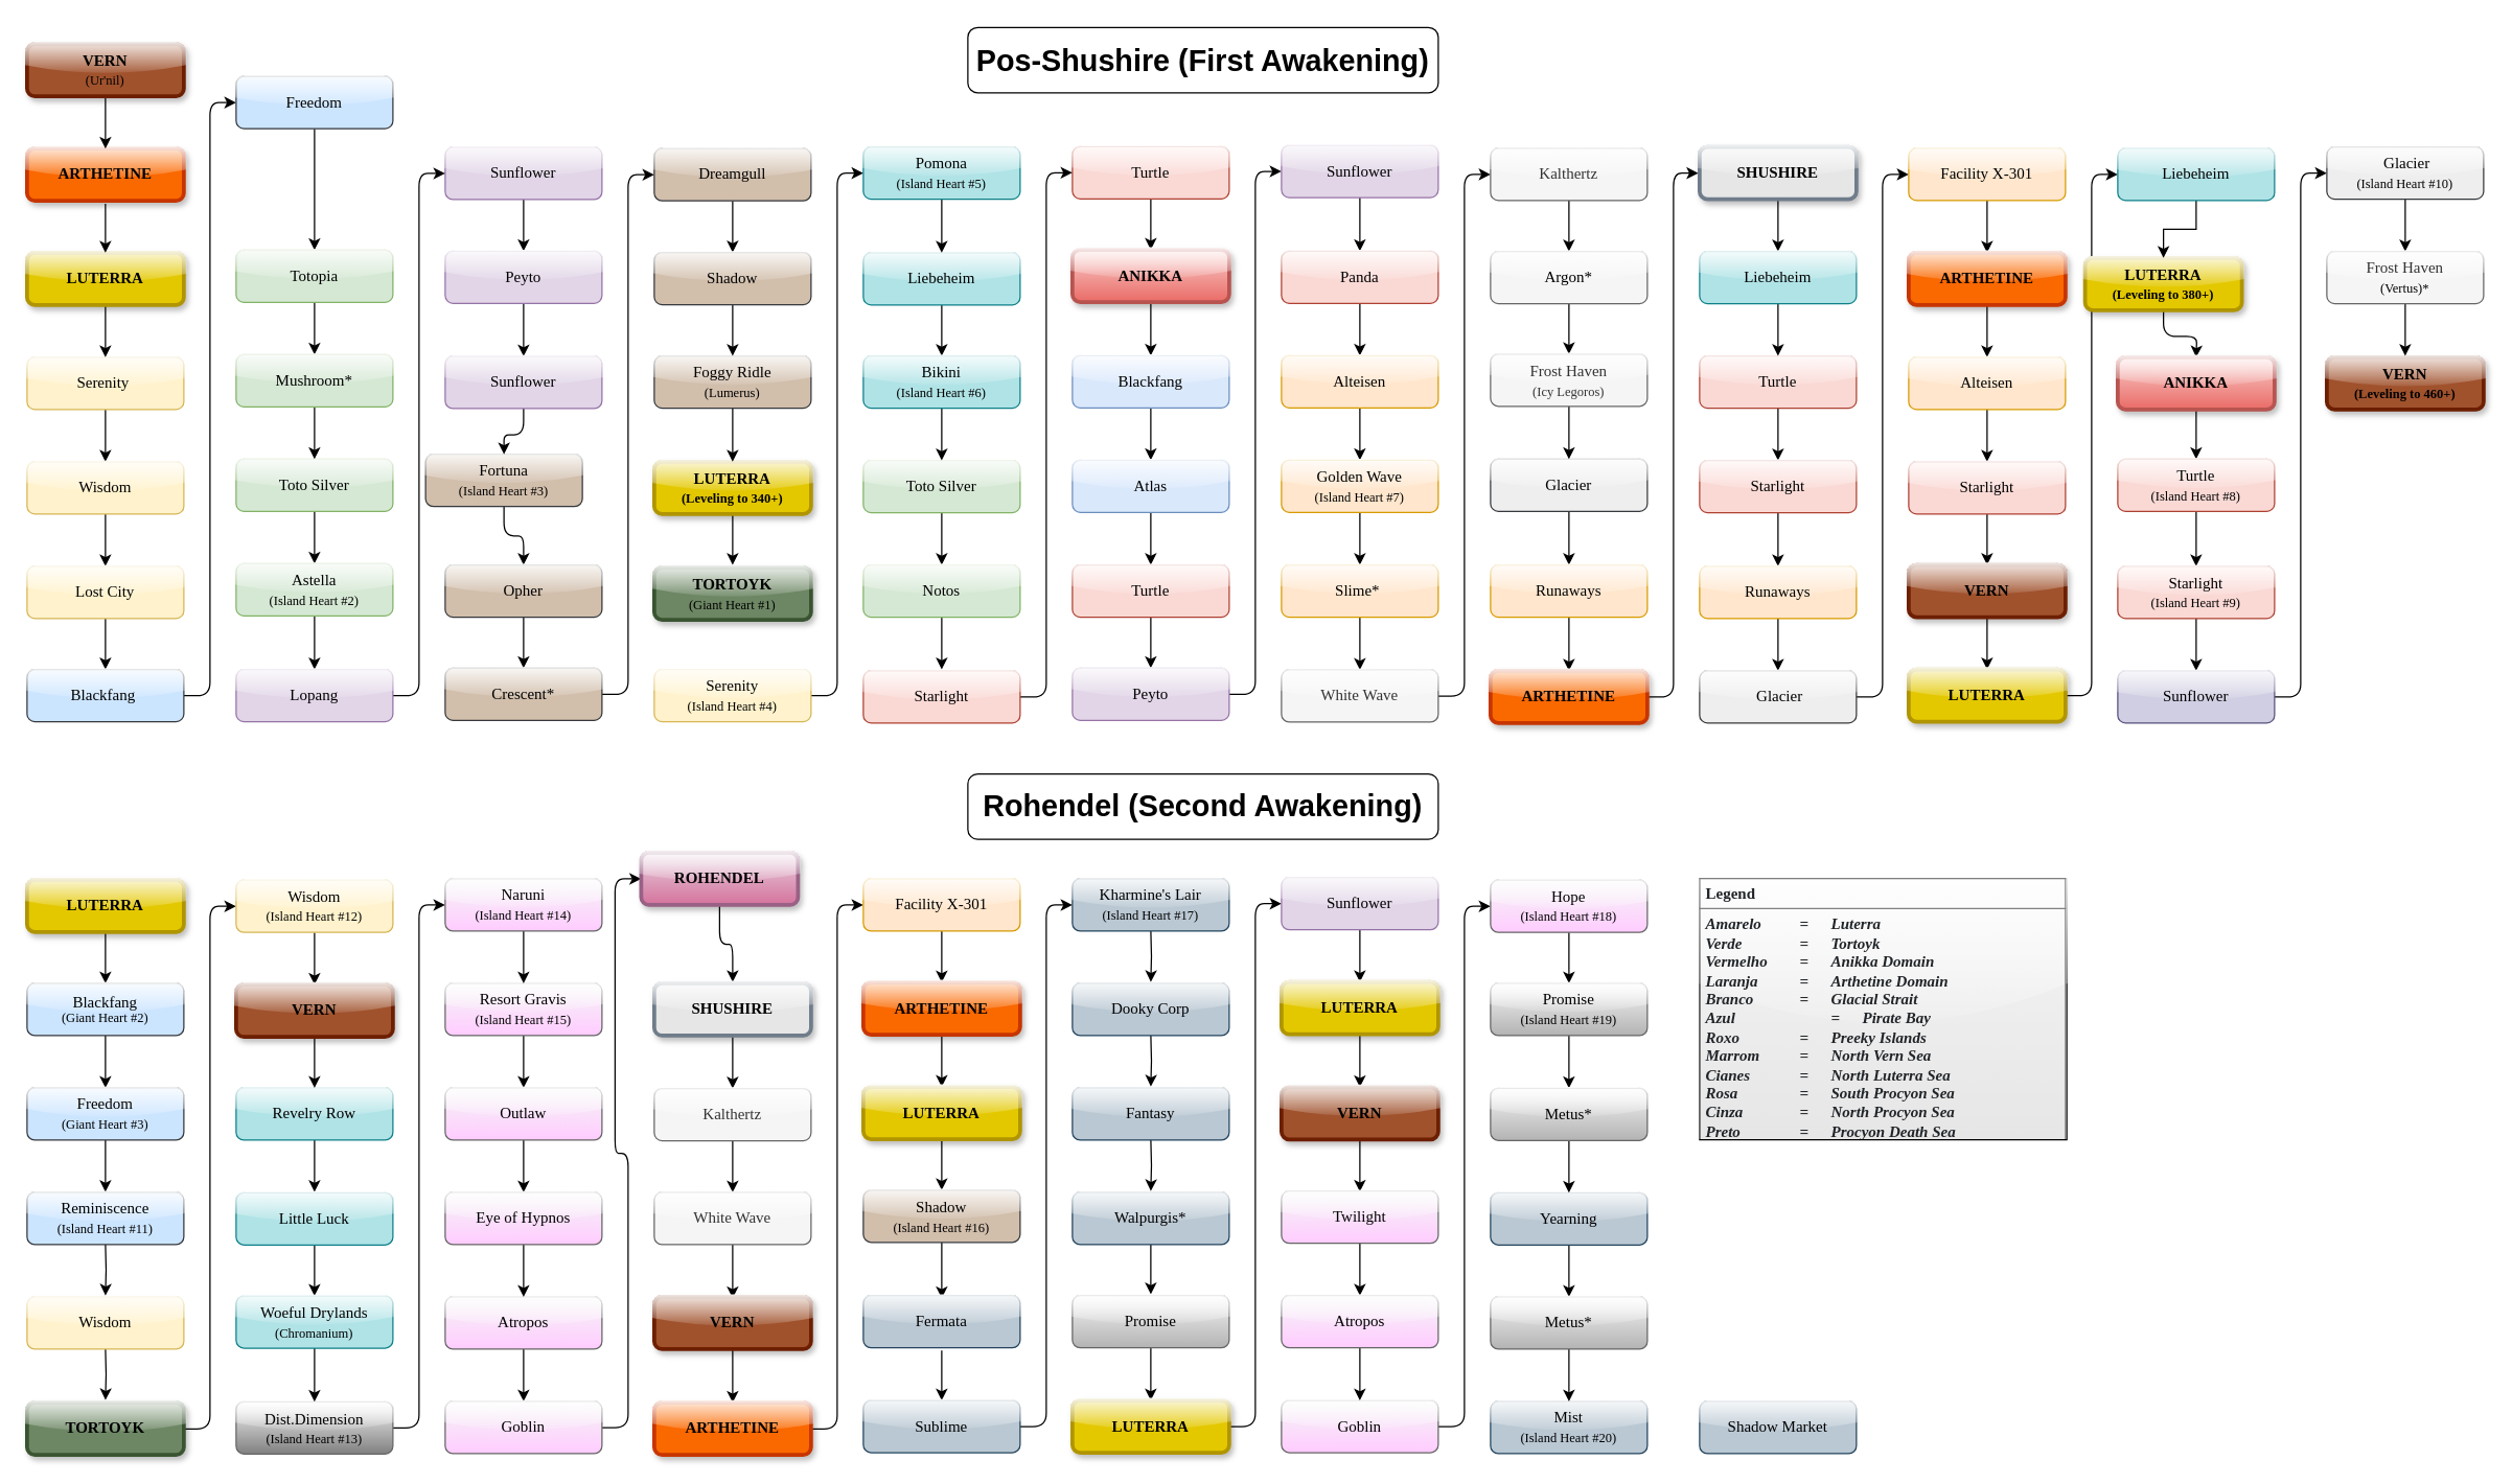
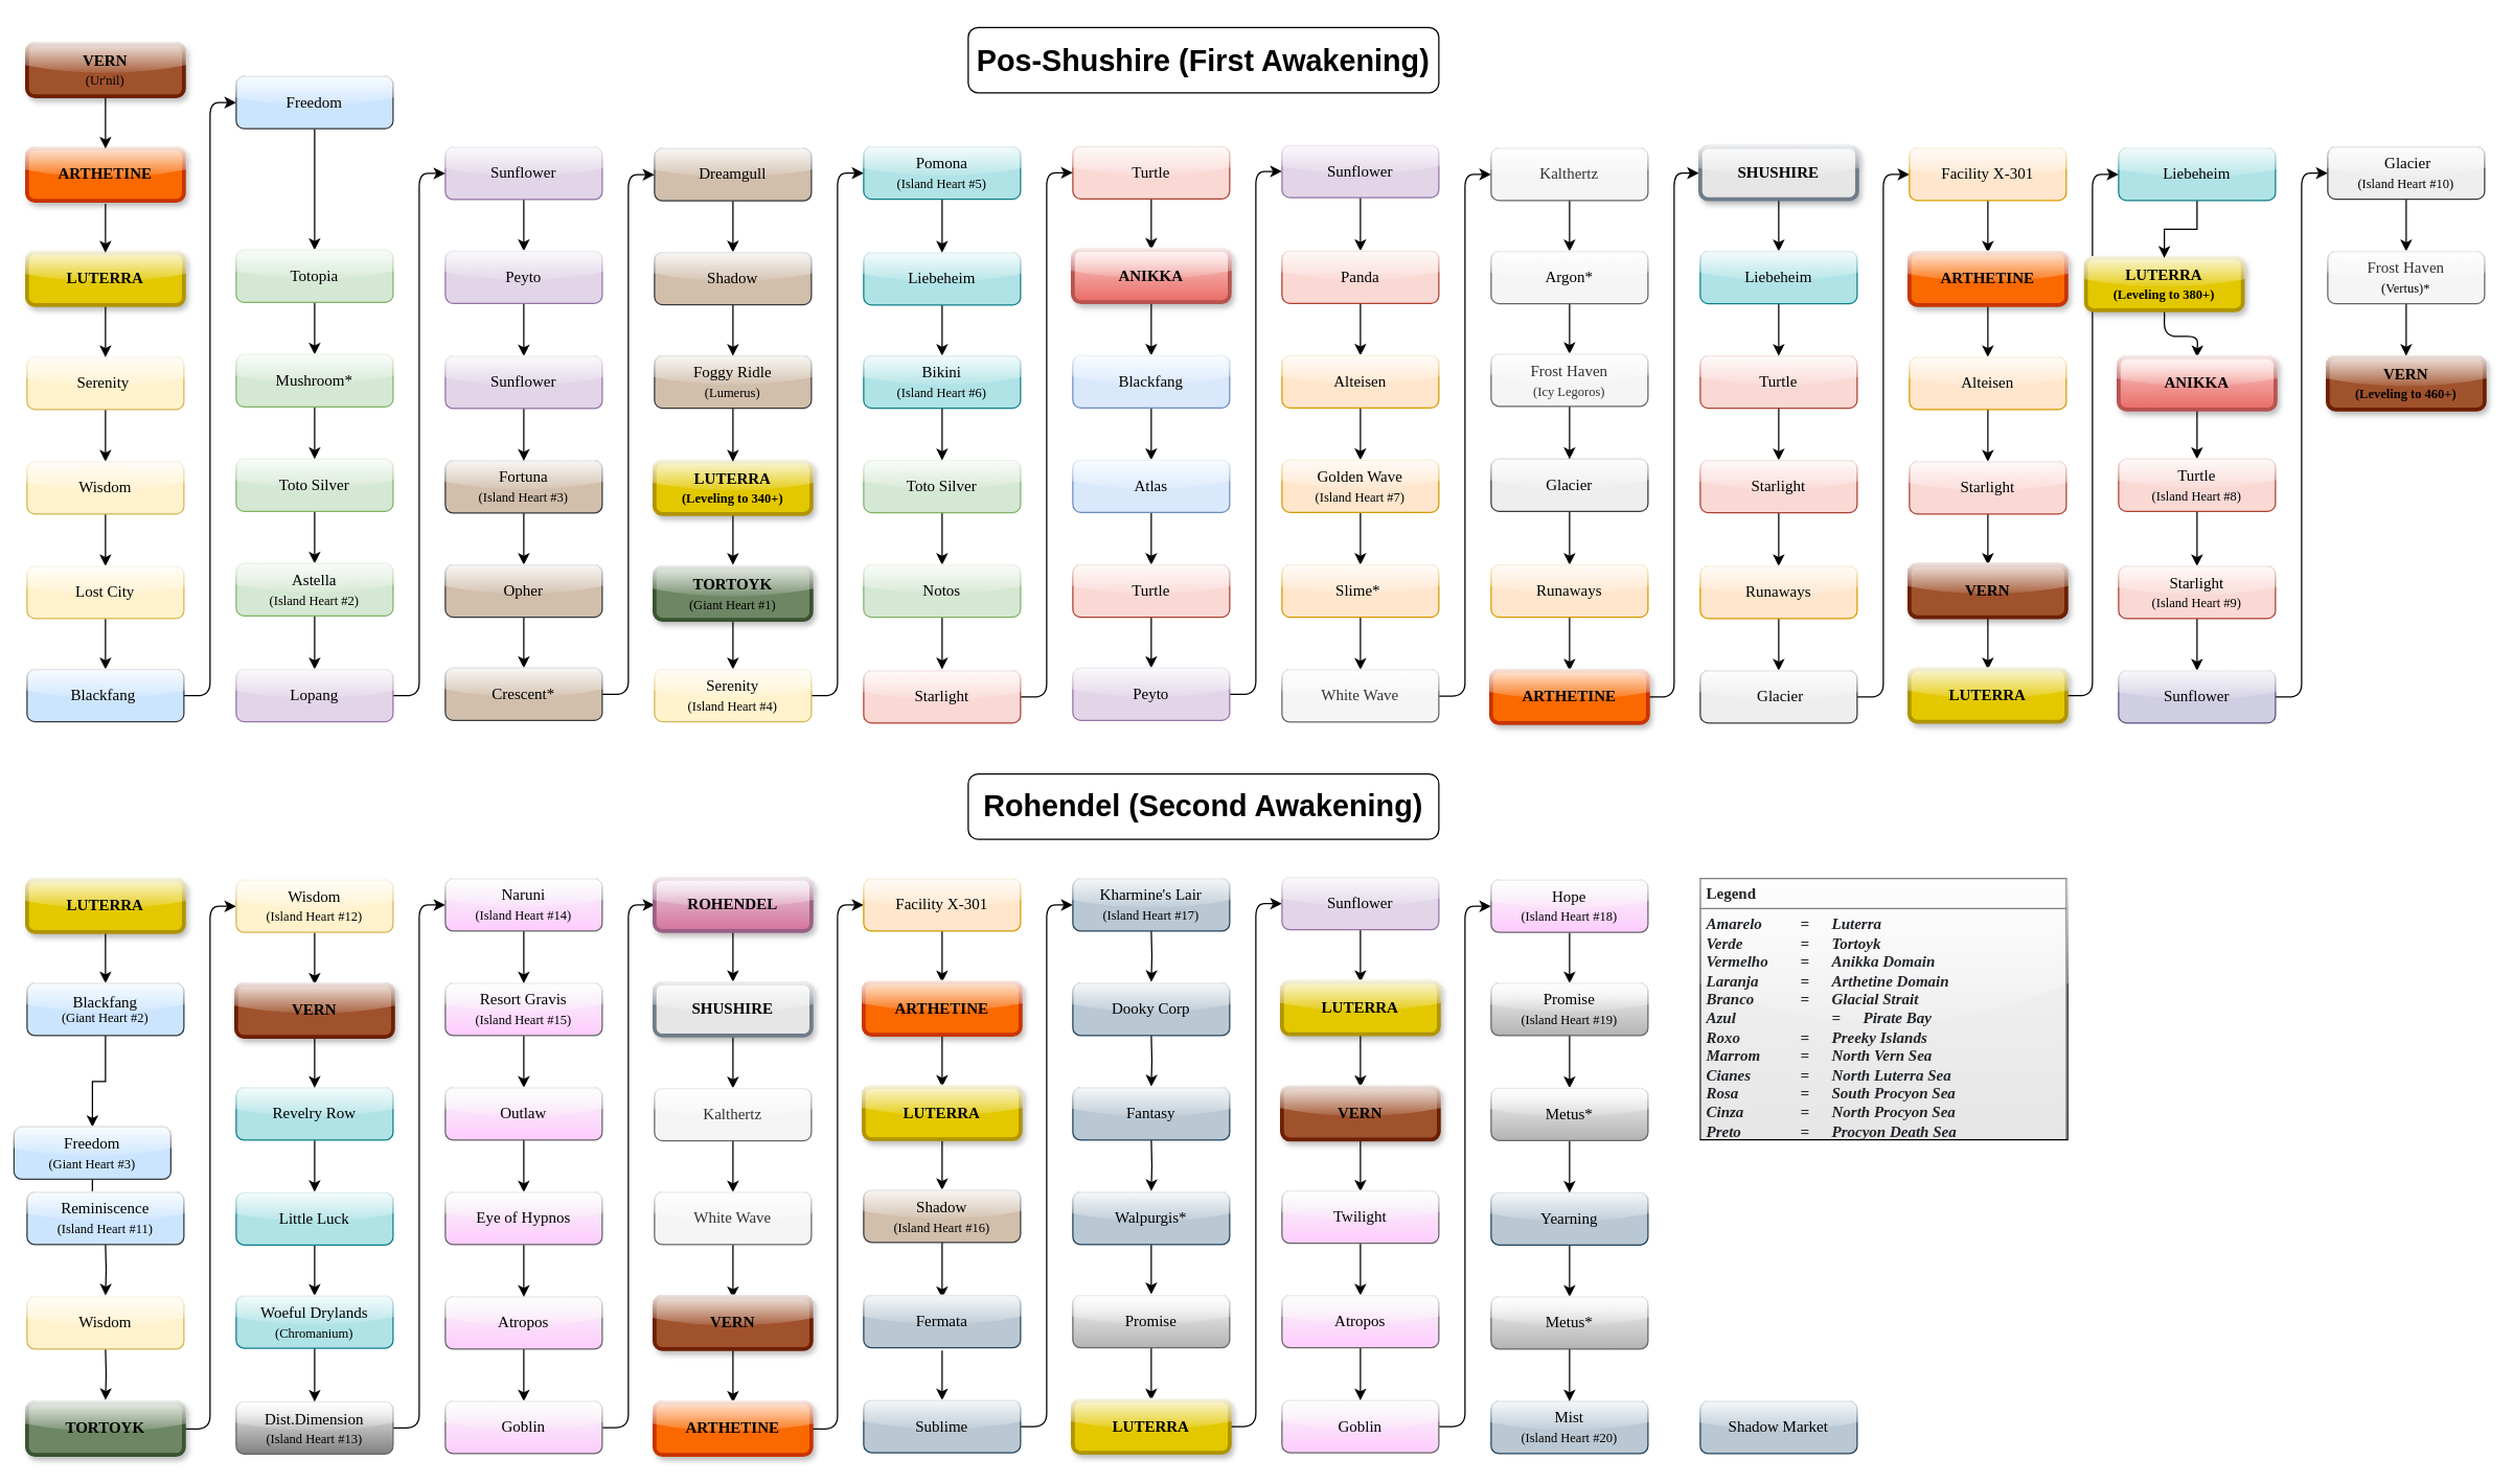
- <mxCell id="29" value="Fortuna&lt;br&gt;&lt;span style=&quot;font-size: 10px&quot;&gt;(Island Heart #3)&lt;/span&gt;" style="rounded=1;whiteSpace=wrap;html=1;glass=1;fillColor=#D1BEAB;strokeColor=#36393d;fontFamily=Verdana;" parent="1" vertex="1"><mxGeometry x="325" y="347.25" width="120" height="40" as="geometry" /></mxCell>
+ <mxCell id="29" value="Fortuna&lt;br&gt;&lt;span style=&quot;font-size: 10px&quot;&gt;(Island Heart #3)&lt;/span&gt;" style="rounded=1;whiteSpace=wrap;html=1;glass=1;fillColor=#D1BEAB;strokeColor=#36393d;fontFamily=Verdana;" parent="1" vertex="1"><mxGeometry x="340" y="352.25" width="120" height="40" as="geometry" /></mxCell>
+ <mxCell id="16" style="edgeStyle=orthogonalEdgeStyle;rounded=1;orthogonalLoop=1;jettySize=auto;html=1;entryX=0.5;entryY=0;entryDx=0;entryDy=0;fontSize=11;fontColor=#000000;" parent="1" source="17" target="21" edge="1"><mxGeometry relative="1" as="geometry" /></mxCell>
- <mxCell id="124" value="ROHENDEL" style="rounded=1;whiteSpace=wrap;html=1;fillColor=#e6d0de;strokeColor=#996185;fontStyle=1;strokeWidth=3;glass=1;shadow=1;fontFamily=Verdana;gradientColor=#d5739d;" parent="1" vertex="1"><mxGeometry x="490" y="652.25" width="120" height="40" as="geometry" /></mxCell>
+ <mxCell id="124" value="ROHENDEL" style="rounded=1;whiteSpace=wrap;html=1;fillColor=#e6d0de;strokeColor=#996185;fontStyle=1;strokeWidth=3;glass=1;shadow=1;fontFamily=Verdana;gradientColor=#d5739d;" parent="1" vertex="1"><mxGeometry x="500" y="672.25" width="120" height="40" as="geometry" /></mxCell>
- <mxCell id="205" value="Freedom&lt;br&gt;&lt;font style=&quot;font-size: 10px&quot;&gt;(Giant Heart #3)&lt;/font&gt;" style="rounded=1;whiteSpace=wrap;html=1;fillColor=#cce5ff;glass=1;fontFamily=Verdana;strokeColor=#36393d;" parent="1" vertex="1"><mxGeometry x="20" y="832.25" width="120" height="40" as="geometry" /></mxCell>
+ <mxCell id="205" value="Freedom&lt;br&gt;&lt;font style=&quot;font-size: 10px&quot;&gt;(Giant Heart #3)&lt;/font&gt;" style="rounded=1;whiteSpace=wrap;html=1;fillColor=#cce5ff;glass=1;fontFamily=Verdana;strokeColor=#36393d;" parent="1" vertex="1"><mxGeometry x="10" y="862.25" width="120" height="40" as="geometry" /></mxCell>
